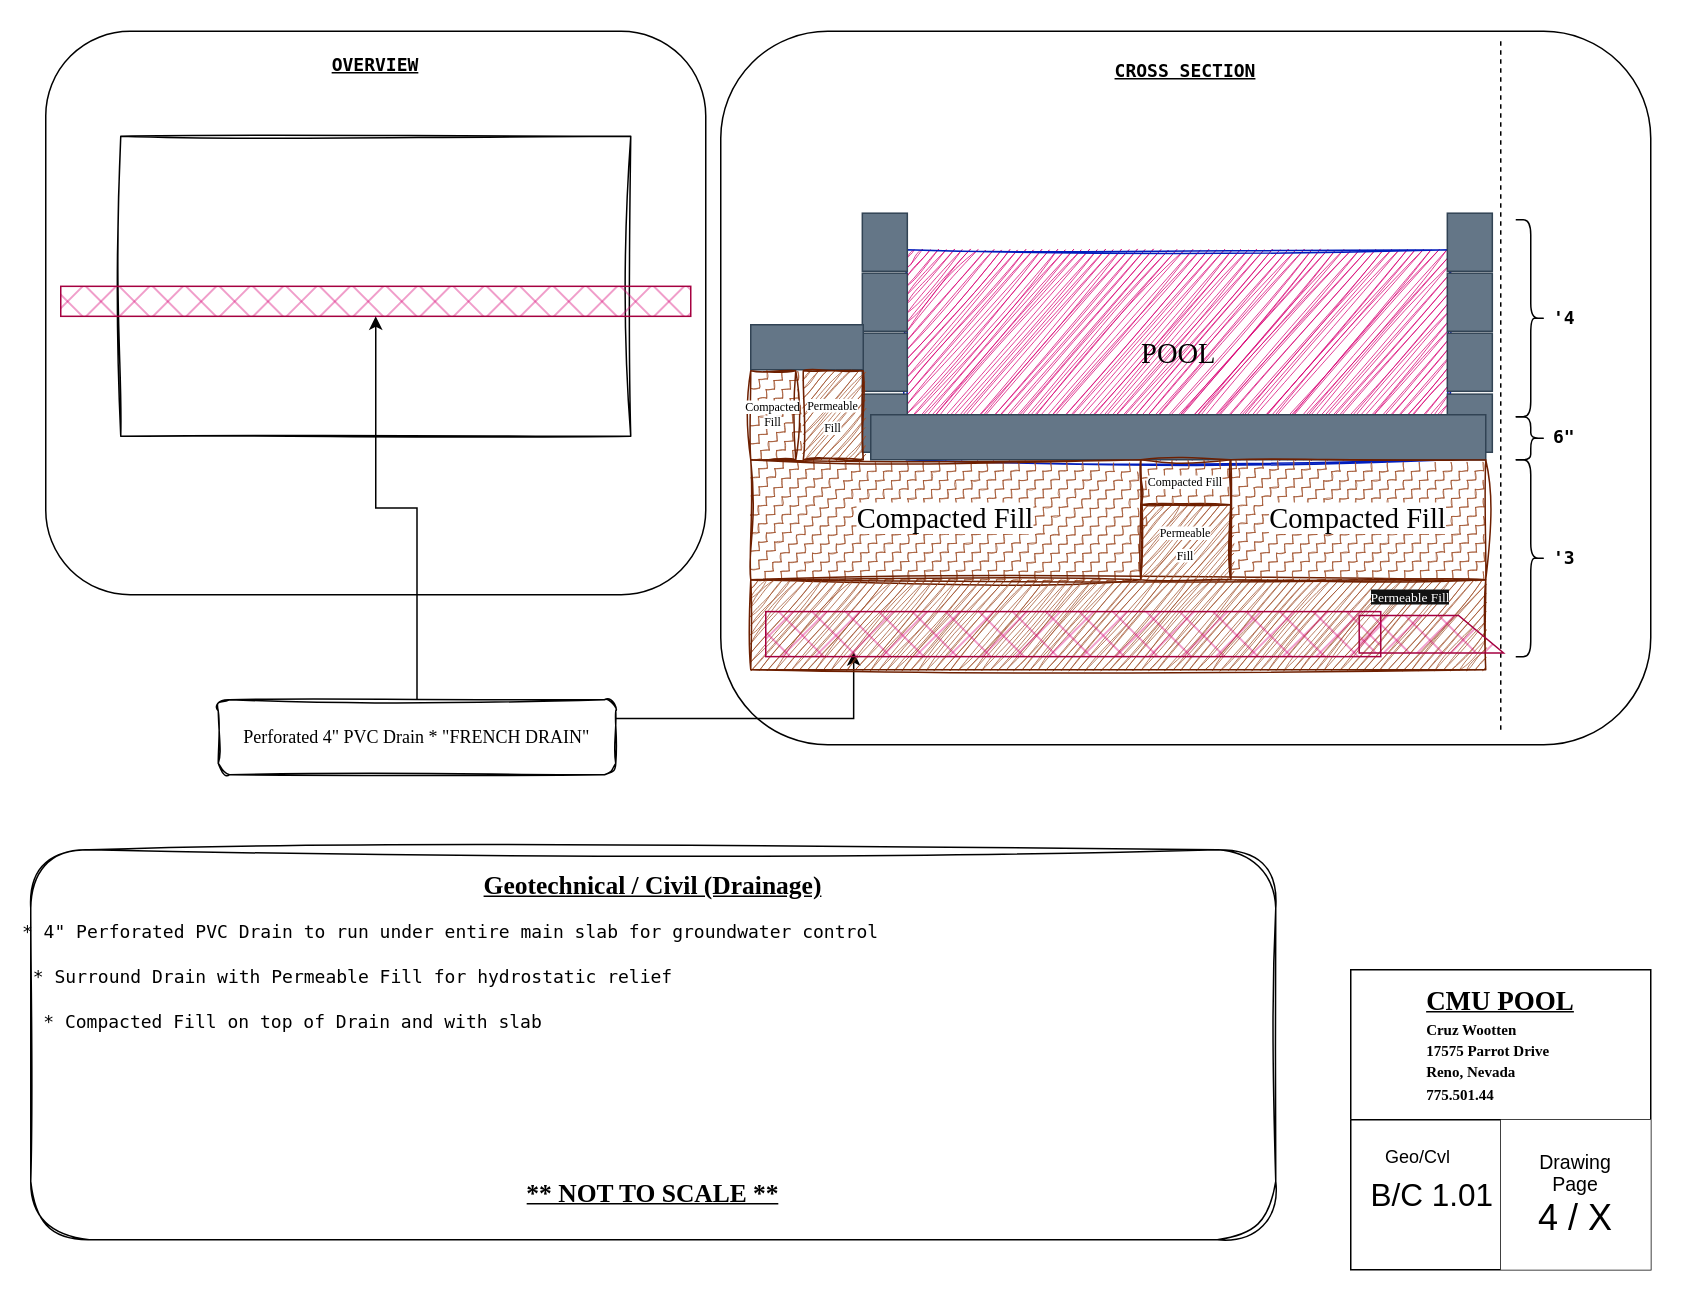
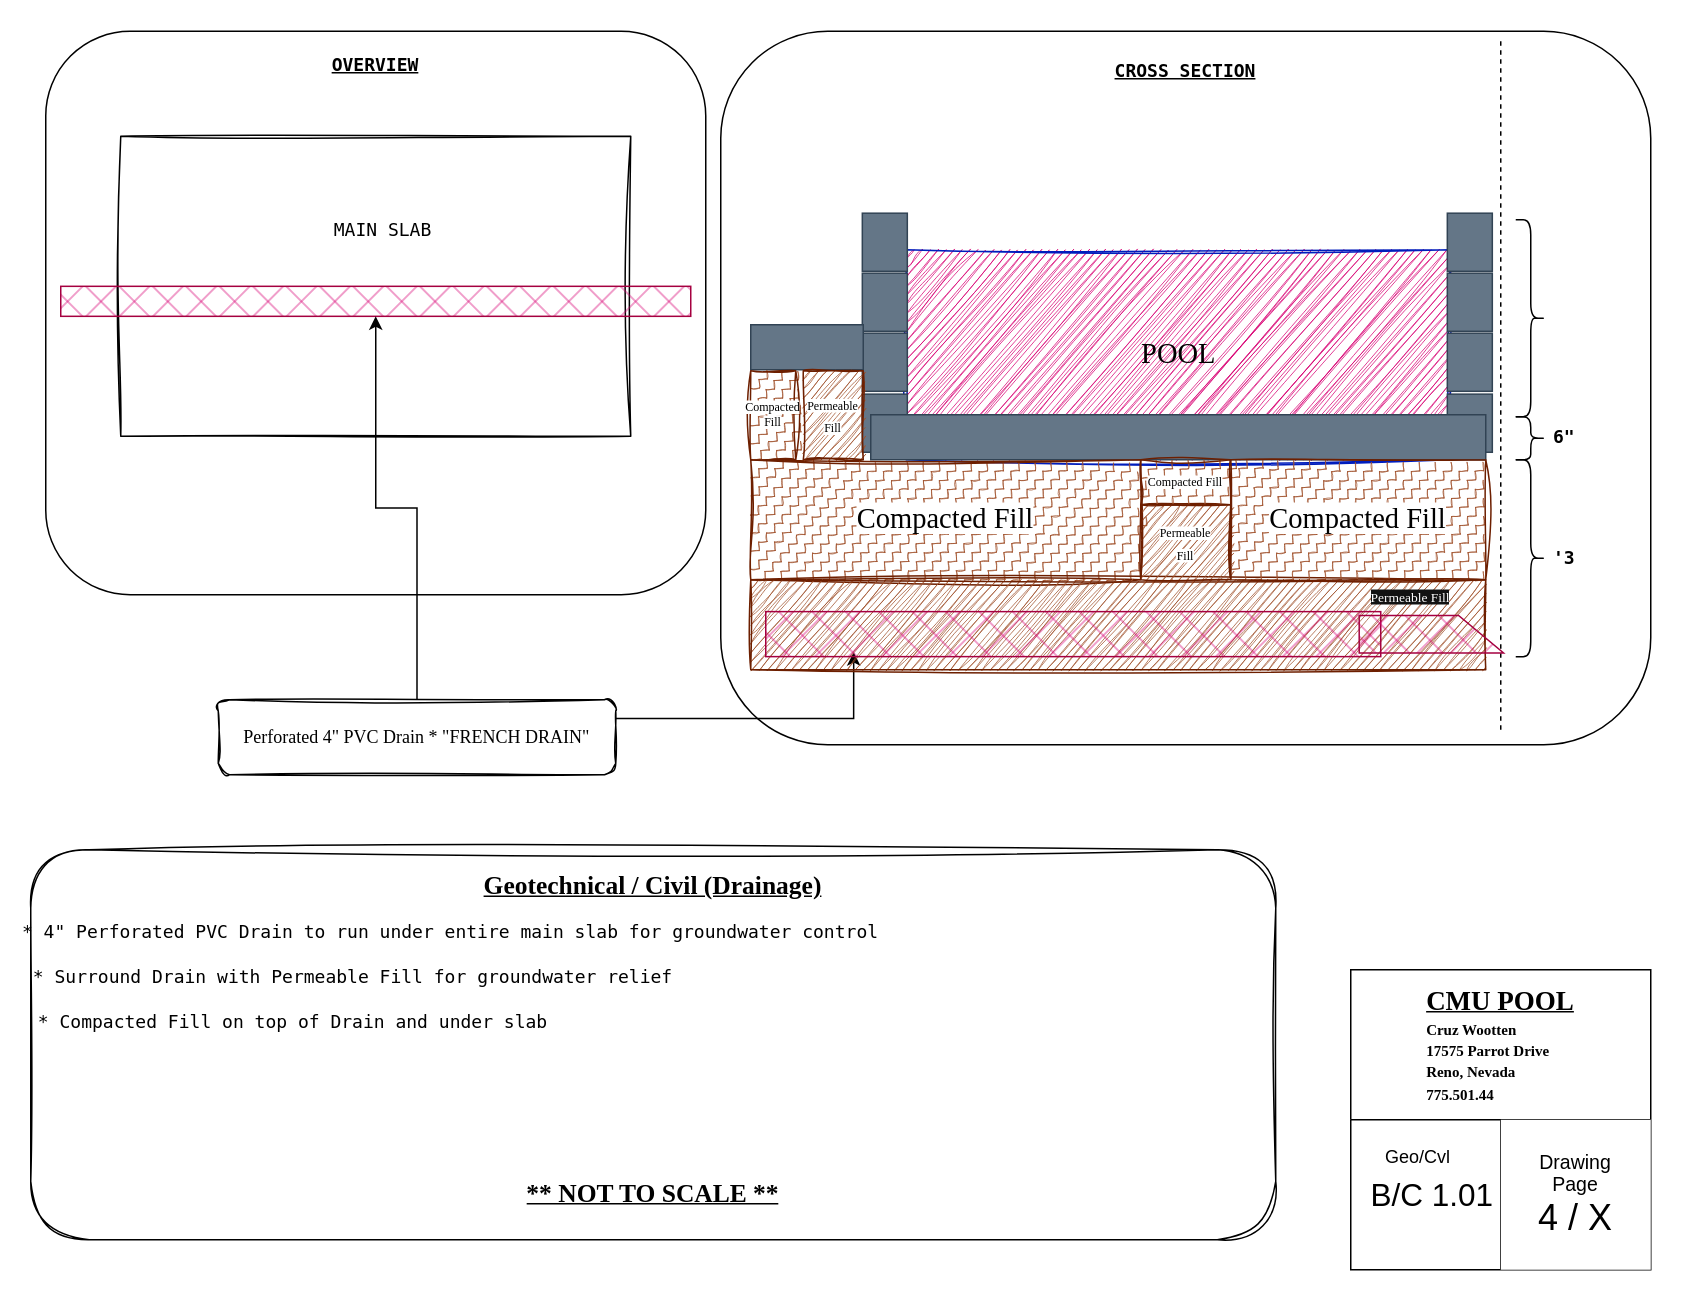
+ <mxCell id="7" value="&lt;pre&gt;MAIN SLAB&lt;/pre&gt;" style="text;html=1;align=center;verticalAlign=middle;whiteSpace=wrap;rounded=0;" parent="1" vertex="1"><mxGeometry x="210" y="130.38" width="90" height="45" as="geometry" /></mxCell>
- <mxCell id="43" value="&lt;pre&gt;&lt;b&gt;'4&lt;/b&gt;&lt;/pre&gt;" style="text;html=1;align=center;verticalAlign=middle;whiteSpace=wrap;rounded=0;" parent="1" vertex="1"><mxGeometry x="1030" y="189.12" width="25" height="45" as="geometry" /></mxCell>
- <mxCell id="31" value="&lt;pre&gt;* Surround Drain with Permeable Fill for hydrostatic relief&lt;/pre&gt;" style="text;html=1;align=center;verticalAlign=middle;whiteSpace=wrap;rounded=0;strokeColor=none;" parent="1" vertex="1"><mxGeometry x="30" y="636" width="410" height="30" as="geometry" /></mxCell>
+ <mxCell id="31" value="&lt;pre&gt;* Surround Drain with Permeable Fill for groundwater relief&lt;/pre&gt;" style="text;html=1;align=center;verticalAlign=middle;whiteSpace=wrap;rounded=0;strokeColor=none;" parent="1" vertex="1"><mxGeometry x="30" y="636" width="410" height="30" as="geometry" /></mxCell>
- <mxCell id="32" value="&lt;pre&gt;* Compacted Fill on top of Drain and with slab&lt;/pre&gt;" style="text;html=1;align=center;verticalAlign=middle;whiteSpace=wrap;rounded=0;strokeColor=none;" parent="1" vertex="1"><mxGeometry x="30" y="666" width="330" height="30" as="geometry" /></mxCell>
+ <mxCell id="32" value="&lt;pre&gt;* Compacted Fill on top of Drain and under slab&lt;/pre&gt;" style="text;html=1;align=center;verticalAlign=middle;whiteSpace=wrap;rounded=0;strokeColor=none;" parent="1" vertex="1"><mxGeometry x="30" y="666" width="330" height="30" as="geometry" /></mxCell>
